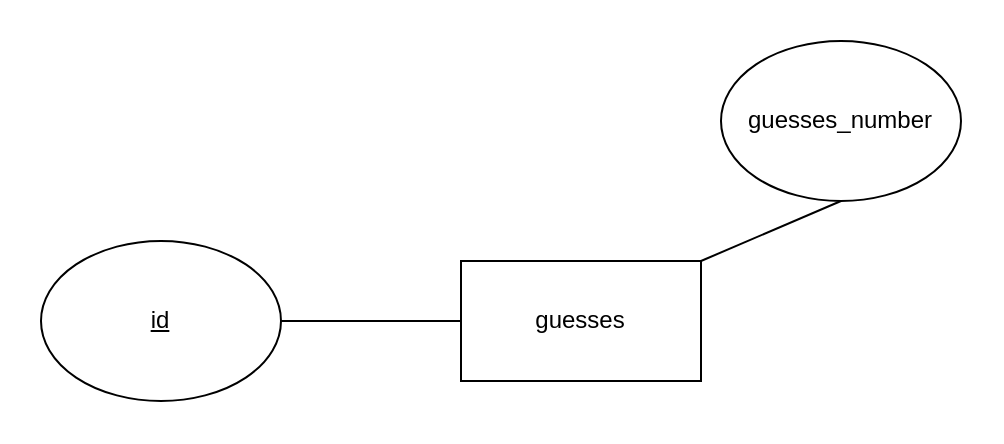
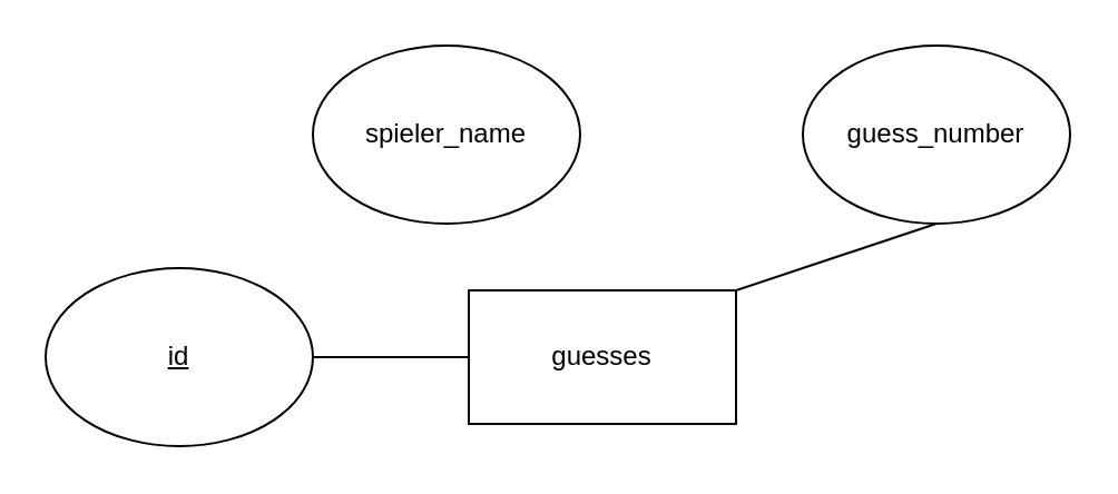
+ <mxCell id="4" value="spieler_name" style="ellipse;whiteSpace=wrap;html=1;" vertex="1" parent="1"><mxGeometry x="140" y="20" width="120" height="80" as="geometry" /></mxCell>
- <mxCell id="5" value="guesses_number" style="ellipse;whiteSpace=wrap;html=1;" vertex="1" parent="1"><mxGeometry x="360" y="20" width="120" height="80" as="geometry" /></mxCell>
+ <mxCell id="5" value="guess_number" style="ellipse;whiteSpace=wrap;html=1;" vertex="1" parent="1"><mxGeometry x="360" y="20" width="120" height="80" as="geometry" /></mxCell>
- <mxCell id="3" value="guesses" style="rounded=0;whiteSpace=wrap;html=1;" vertex="1" parent="1"><mxGeometry x="230" y="130" width="120" height="60" as="geometry" /></mxCell>
+ <mxCell id="3" value="guesses" style="rounded=0;whiteSpace=wrap;html=1;" vertex="1" parent="1"><mxGeometry x="210" y="130" width="120" height="60" as="geometry" /></mxCell>
